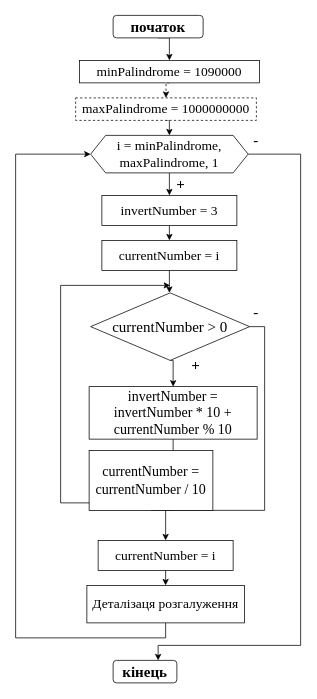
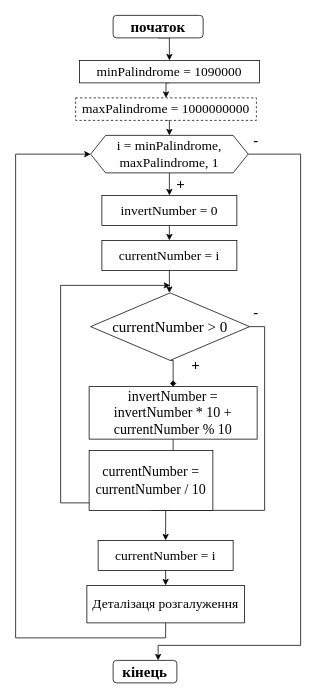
- <mxCell id="27" style="edgeStyle=orthogonalEdgeStyle;rounded=0;orthogonalLoop=1;jettySize=auto;html=1;exitX=0.5;exitY=1;exitDx=0;exitDy=0;entryX=0.5;entryY=0;entryDx=0;entryDy=0;dashed=1;" edge="1" parent="1" source="28" target="26"><mxGeometry relative="1" as="geometry" /></mxCell>
+ <mxCell id="27" style="edgeStyle=orthogonalEdgeStyle;rounded=0;orthogonalLoop=1;jettySize=auto;html=1;exitX=0.5;exitY=1;exitDx=0;exitDy=0;entryX=0.5;entryY=0;entryDx=0;entryDy=0;" edge="1" parent="1" source="28" target="26"><mxGeometry relative="1" as="geometry" /></mxCell>
- <mxCell id="10" value="invertNumber = 3" style="rounded=0;whiteSpace=wrap;html=1;fontFamily=Times New Roman;fontSize=18;" parent="1" vertex="1"><mxGeometry x="135" y="260" width="180" height="40" as="geometry" /></mxCell>
+ <mxCell id="10" value="invertNumber = 0" style="rounded=0;whiteSpace=wrap;html=1;fontFamily=Times New Roman;fontSize=18;" parent="1" vertex="1"><mxGeometry x="135" y="260" width="180" height="40" as="geometry" /></mxCell>
- <mxCell id="14" style="edgeStyle=orthogonalEdgeStyle;rounded=0;orthogonalLoop=1;jettySize=auto;html=1;exitX=0.5;exitY=1;exitDx=0;exitDy=0;entryX=0.5;entryY=0;entryDx=0;entryDy=0;fontFamily=Times New Roman;fontSize=20;" parent="1" source="16" target="18" edge="1"><mxGeometry relative="1" as="geometry" /></mxCell>
+ <mxCell id="14" style="edgeStyle=orthogonalEdgeStyle;rounded=0;orthogonalLoop=1;jettySize=auto;html=1;exitX=0.5;exitY=1;exitDx=0;exitDy=0;entryX=0.5;entryY=0;entryDx=0;entryDy=0;fontFamily=Times New Roman;fontSize=20;endArrow=diamond;" parent="1" source="16" target="18" edge="1"><mxGeometry relative="1" as="geometry" /></mxCell>
